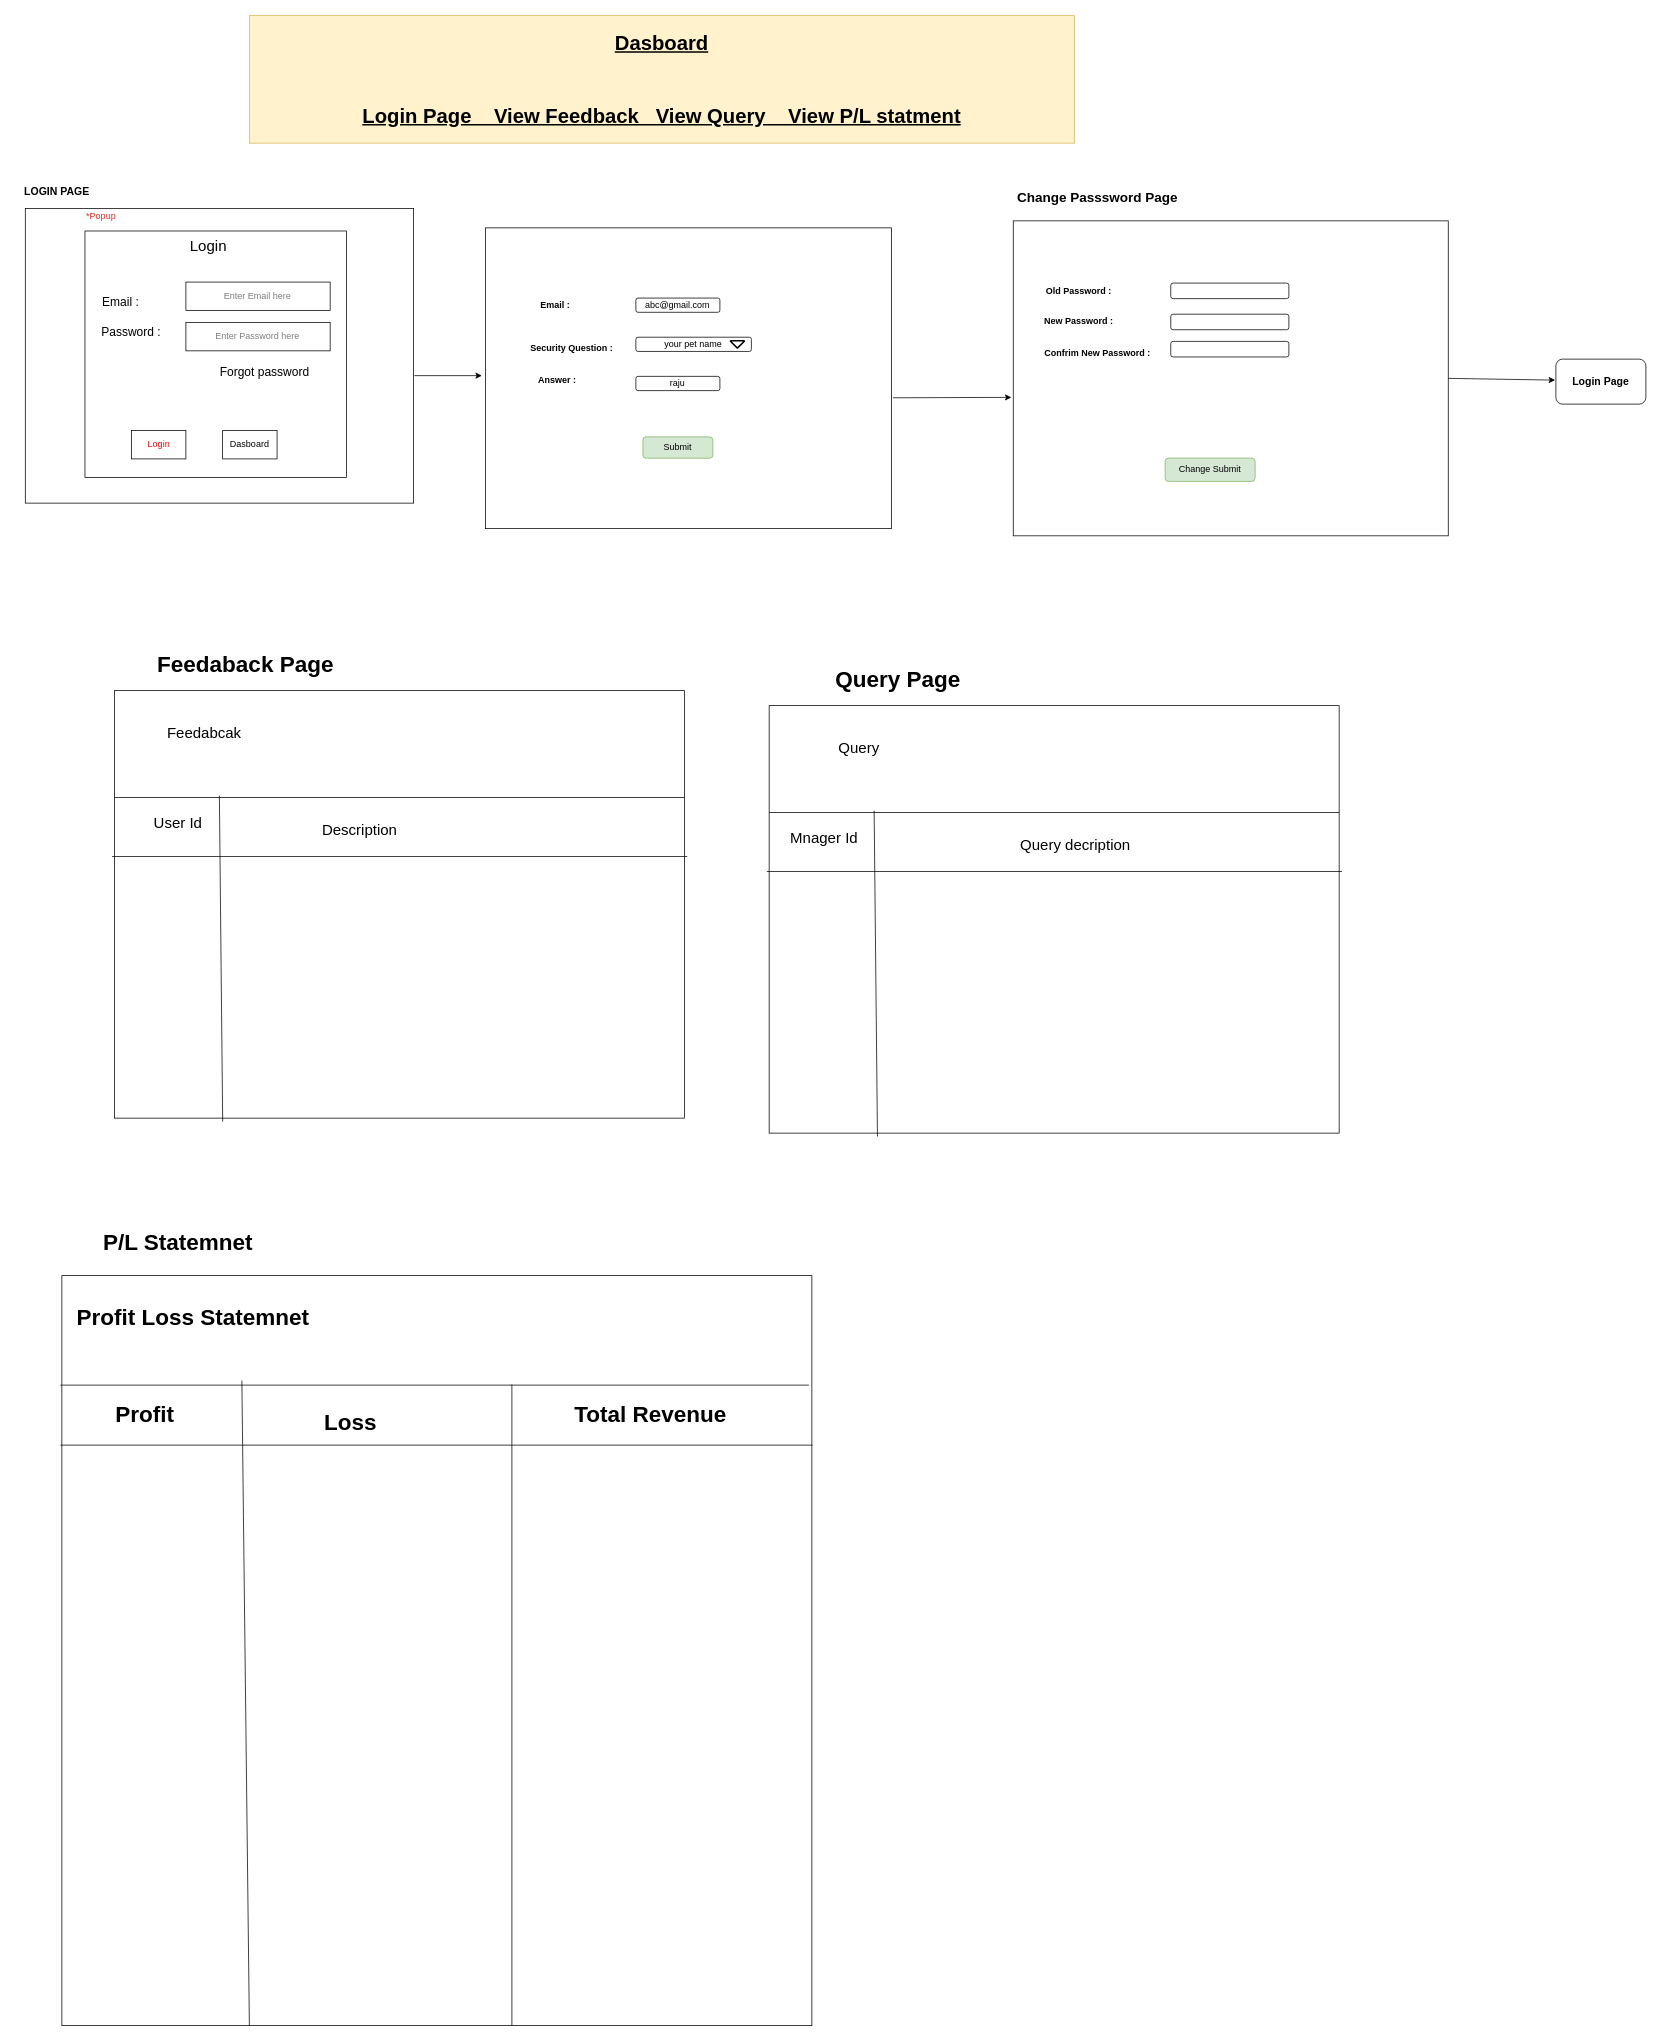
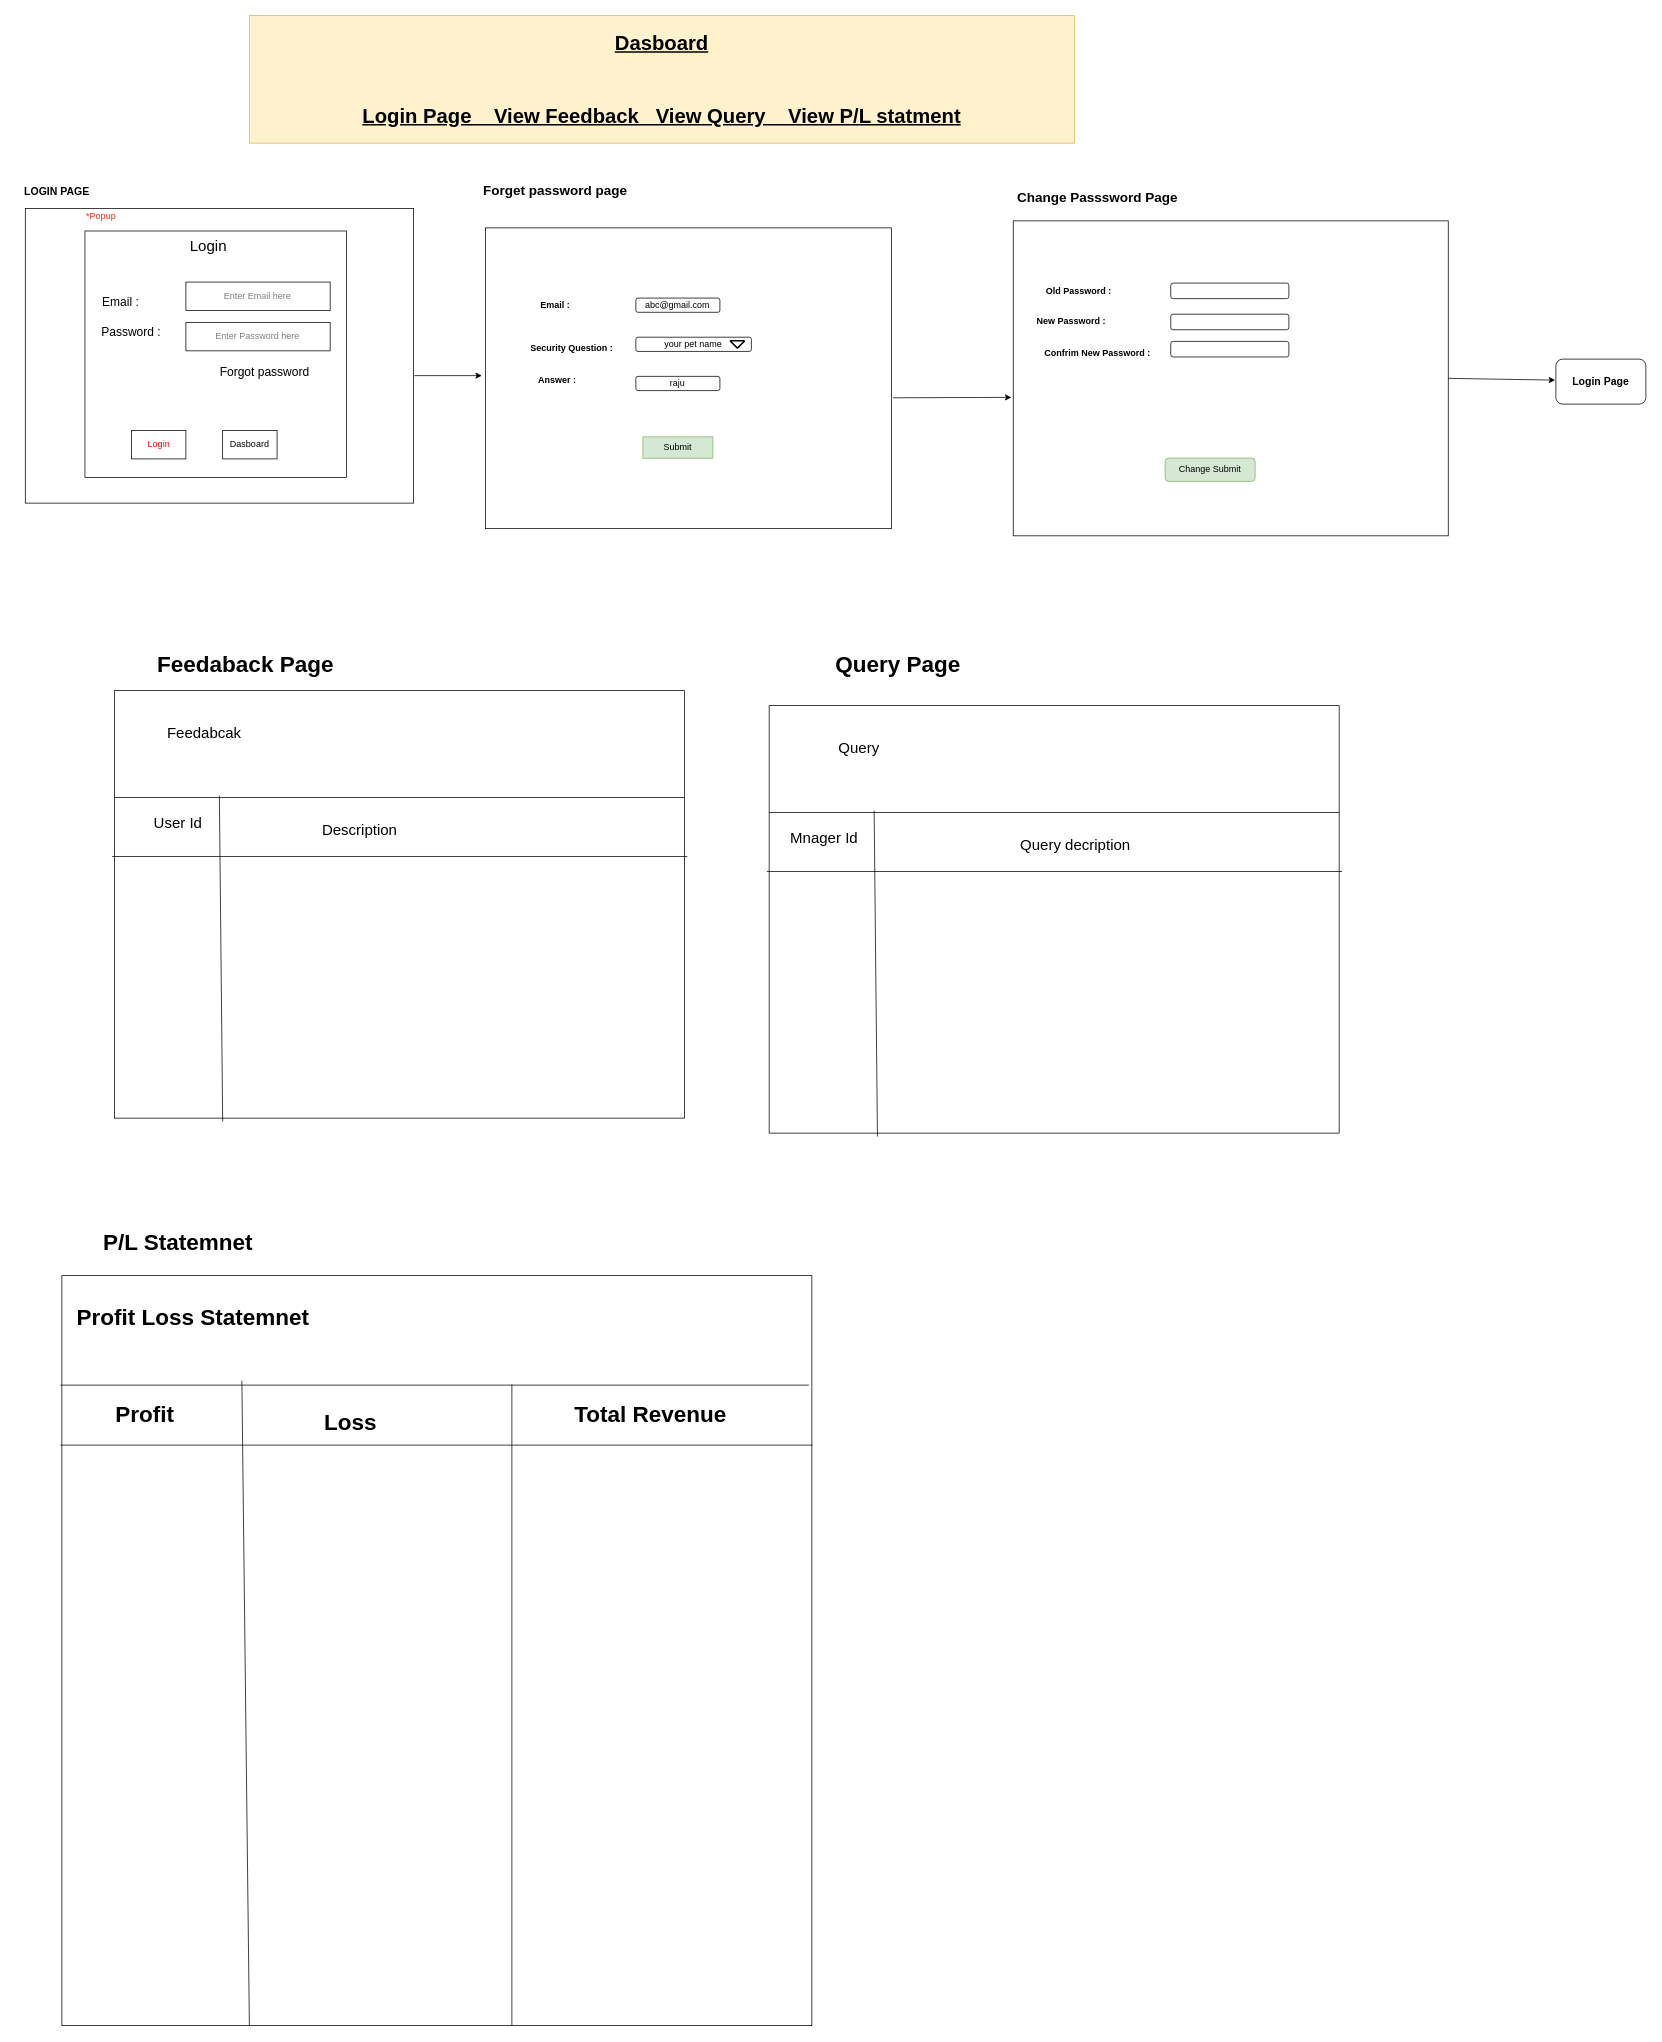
+ <mxCell id="16" value="&lt;b&gt;&lt;font style=&quot;font-size: 18px;&quot;&gt;Forget password page&lt;/font&gt;&lt;/b&gt;" style="text;strokeColor=none;align=center;fillColor=none;html=1;verticalAlign=middle;whiteSpace=wrap;rounded=0;" vertex="1" parent="15"><mxGeometry width="196.018" height="28.472" as="geometry" /></mxCell>
- <mxCell id="33" value="&lt;b&gt;New Password :&lt;/b&gt;" style="text;strokeColor=none;align=center;fillColor=none;html=1;verticalAlign=middle;whiteSpace=wrap;rounded=0;" vertex="1" parent="26"><mxGeometry x="40" y="165.908" width="110" height="31.108" as="geometry" /></mxCell>
+ <mxCell id="33" value="&lt;b&gt;New Password :&lt;/b&gt;" style="text;strokeColor=none;align=center;fillColor=none;html=1;verticalAlign=middle;whiteSpace=wrap;rounded=0;" vertex="1" parent="26"><mxGeometry x="30" y="165.908" width="110" height="31.108" as="geometry" /></mxCell>
- <mxCell id="25" value="Submit" style="rounded=1;whiteSpace=wrap;html=1;fillColor=#d5e8d4;strokeColor=#82b366;" vertex="1" parent="15"><mxGeometry x="214.686" y="341.66" width="93.342" height="28.472" as="geometry" /></mxCell>
+ <mxCell id="25" value="Submit" style="whiteSpace=wrap;html=1;fillColor=#d5e8d4;strokeColor=#82b366;rounded=0;" vertex="1" parent="15"><mxGeometry x="214.686" y="341.66" width="93.342" height="28.472" as="geometry" /></mxCell>
- <mxCell id="67" value="&lt;b&gt;&lt;font style=&quot;font-size: 30px;&quot;&gt;Query Page&lt;/font&gt;&lt;/b&gt;" style="text;strokeColor=none;align=center;fillColor=none;html=1;verticalAlign=middle;whiteSpace=wrap;rounded=0;" vertex="1" parent="1"><mxGeometry x="1032" y="890" width="330" height="30" as="geometry" /></mxCell>
+ <mxCell id="67" value="&lt;b&gt;&lt;font style=&quot;font-size: 30px;&quot;&gt;Query Page&lt;/font&gt;&lt;/b&gt;" style="text;strokeColor=none;align=center;fillColor=none;html=1;verticalAlign=middle;whiteSpace=wrap;rounded=0;" vertex="1" parent="1"><mxGeometry x="1032" y="870" width="330" height="30" as="geometry" /></mxCell>
